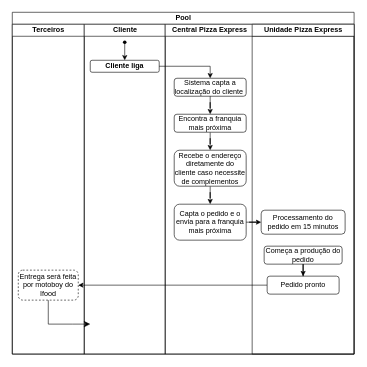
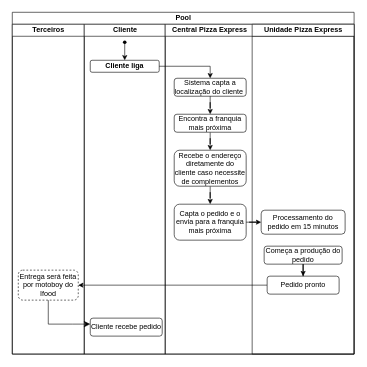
+ <mxCell id="10" value="Cliente recebe pedido" style="rounded=1;whiteSpace=wrap;html=1;" vertex="1" parent="6"><mxGeometry x="10" y="490" width="120" height="30" as="geometry" /></mxCell>
